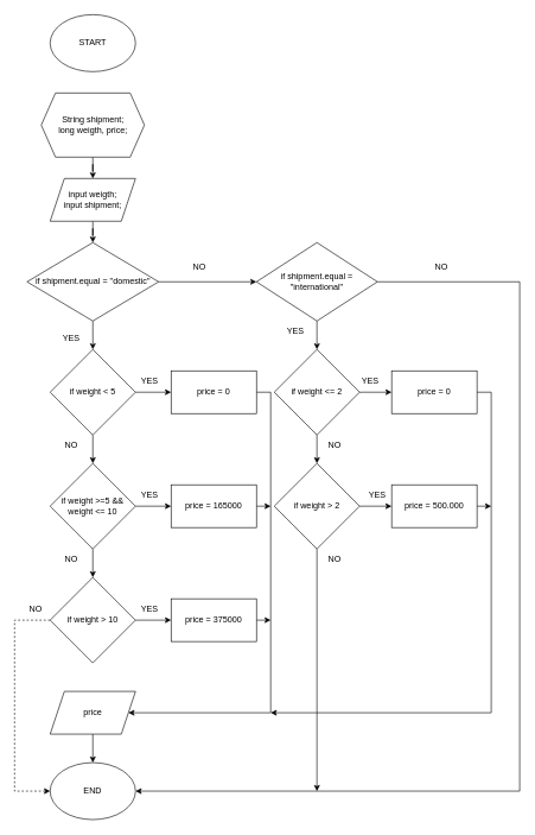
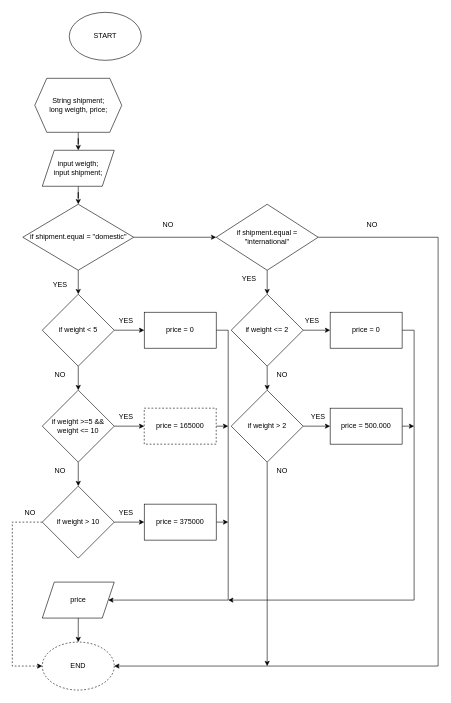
- <mxCell id="2" value="START" style="ellipse;whiteSpace=wrap;html=1;" parent="1" vertex="1"><mxGeometry x="70" y="20" width="120" height="80" as="geometry" /></mxCell>
+ <mxCell id="2" value="START" style="ellipse;whiteSpace=wrap;html=1;" parent="1" vertex="1"><mxGeometry x="115" y="20" width="120" height="80" as="geometry" /></mxCell>
- <mxCell id="22" value="price = 165000" style="rounded=0;whiteSpace=wrap;html=1;" parent="1" vertex="1"><mxGeometry x="240" y="680" width="120" height="60" as="geometry" /></mxCell>
+ <mxCell id="22" value="price = 165000" style="rounded=0;whiteSpace=wrap;html=1;dashed=1;" parent="1" vertex="1"><mxGeometry x="240" y="680" width="120" height="60" as="geometry" /></mxCell>
- <mxCell id="40" value="END" style="ellipse;whiteSpace=wrap;html=1;" parent="1" vertex="1"><mxGeometry x="70" y="1070" width="120" height="80" as="geometry" /></mxCell>
+ <mxCell id="40" value="END" style="ellipse;whiteSpace=wrap;html=1;dashed=1;" parent="1" vertex="1"><mxGeometry x="70" y="1070" width="120" height="80" as="geometry" /></mxCell>
